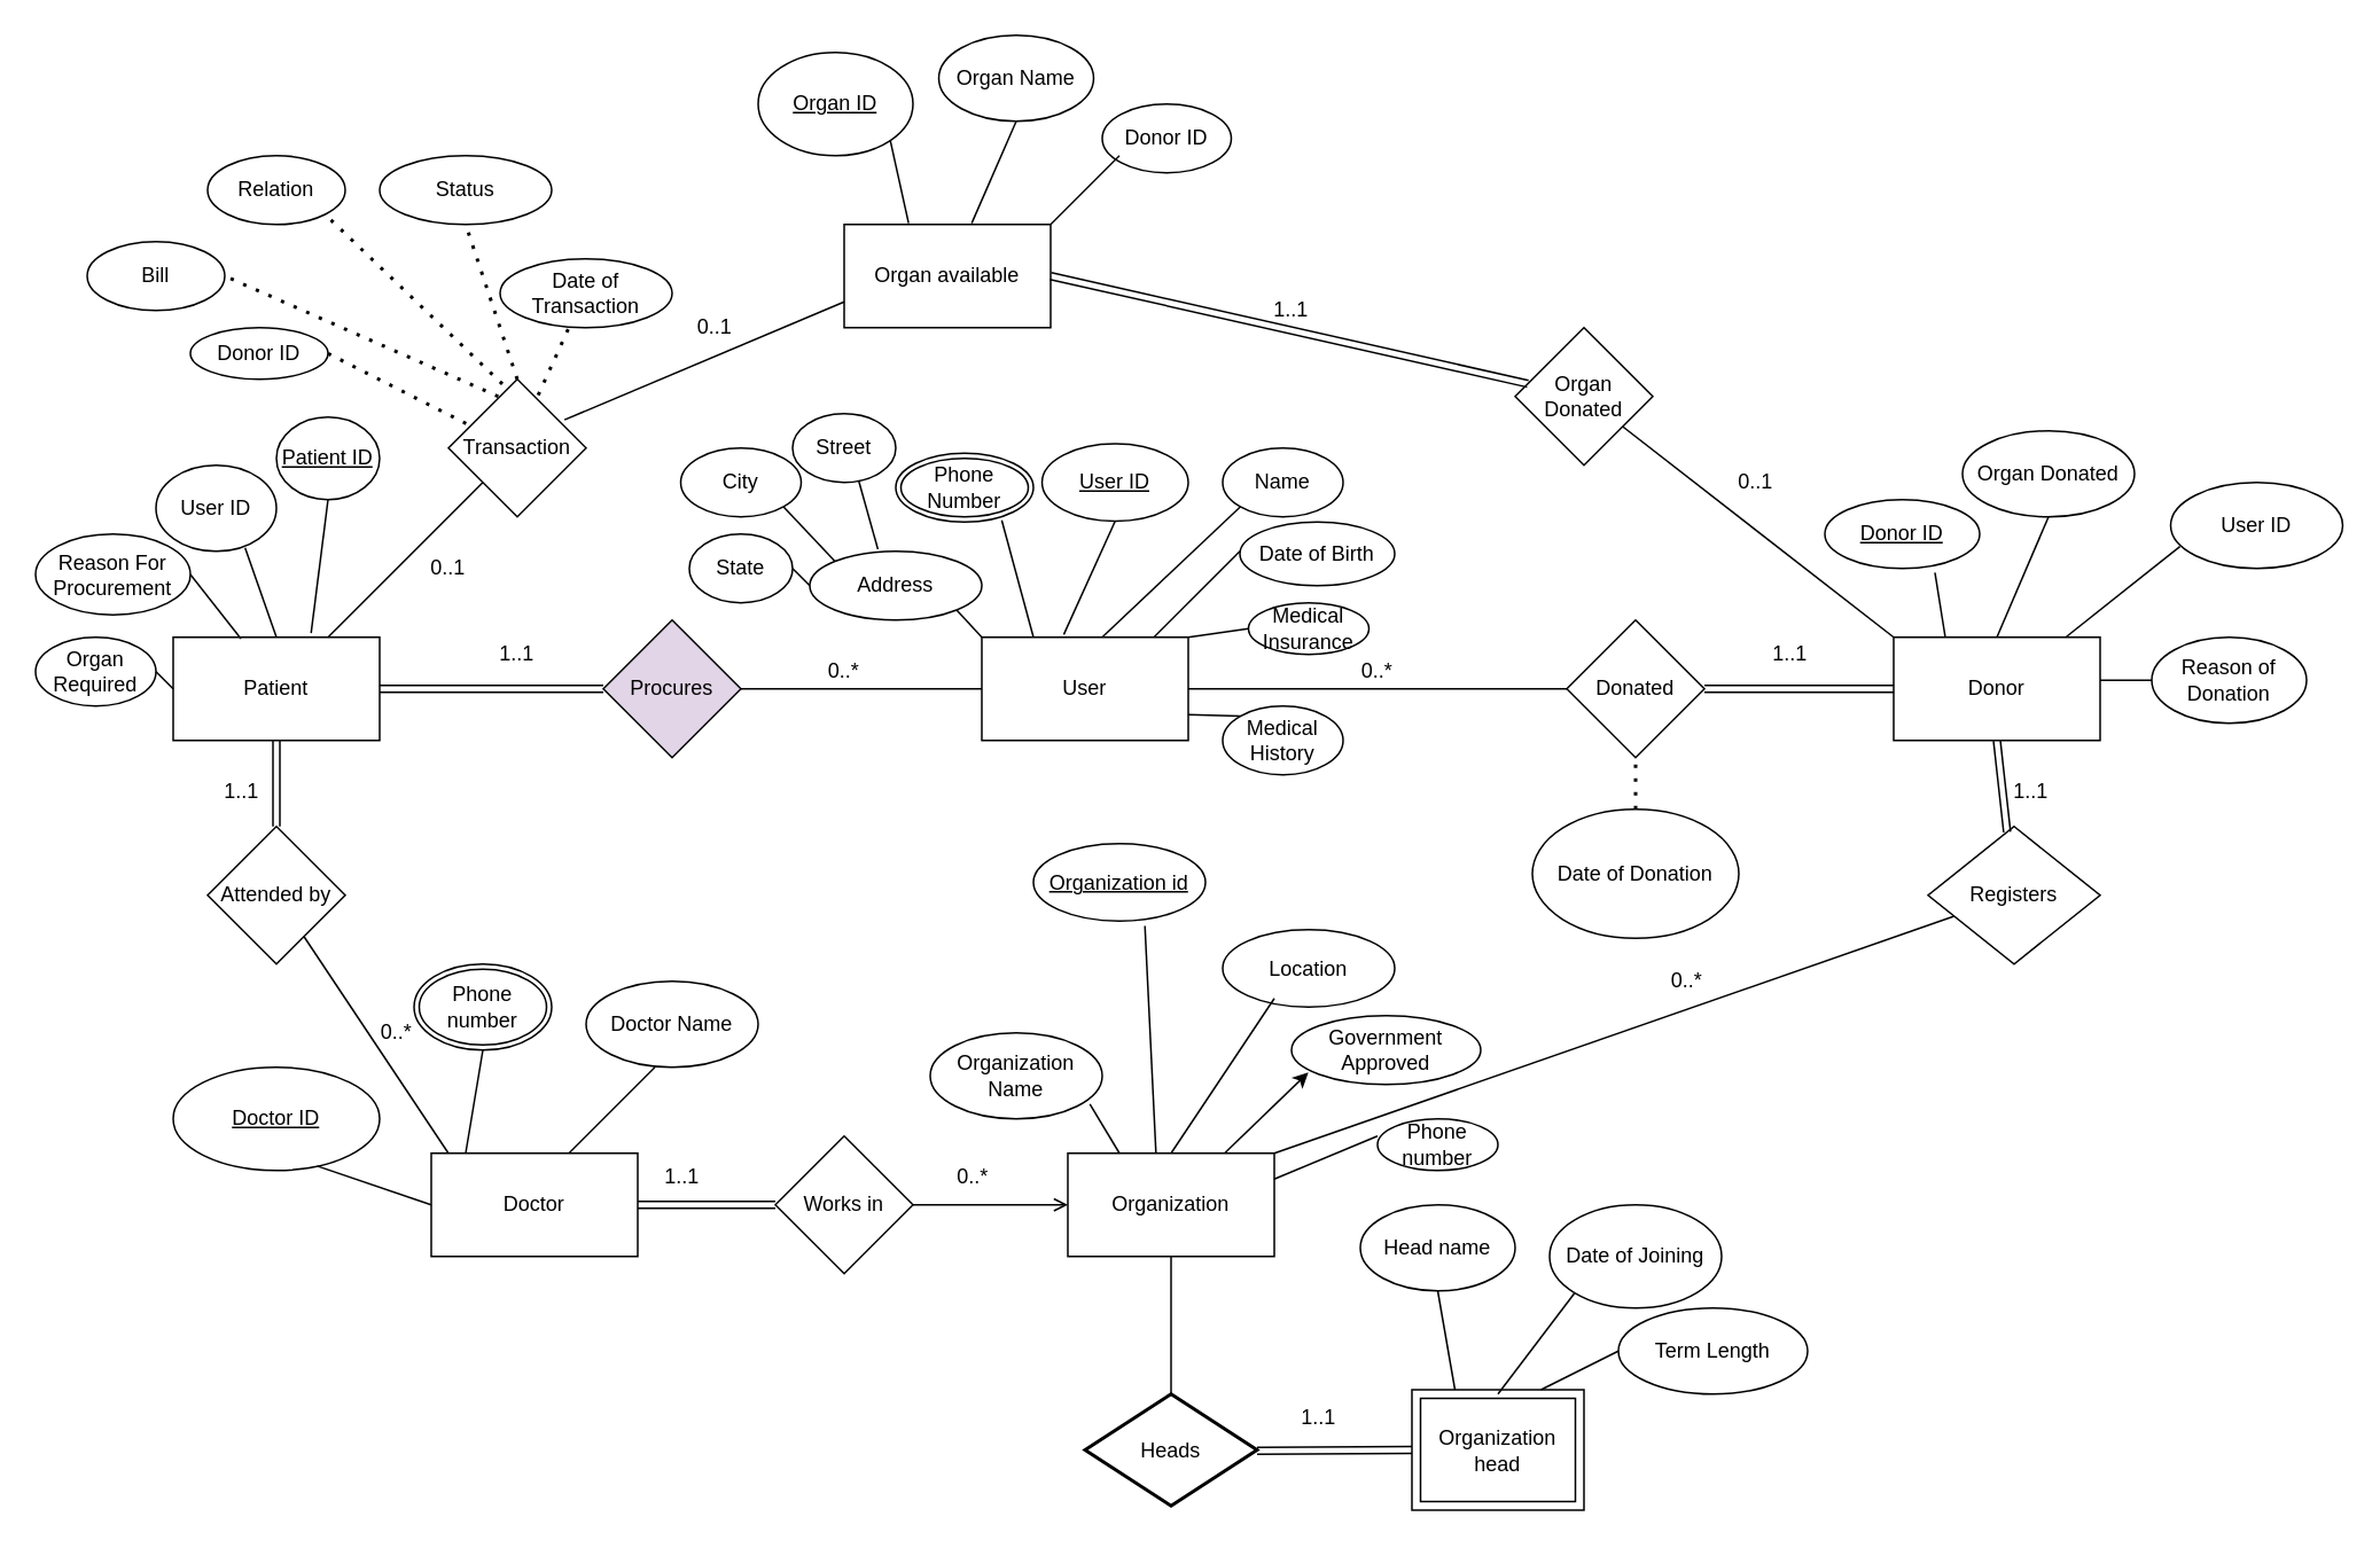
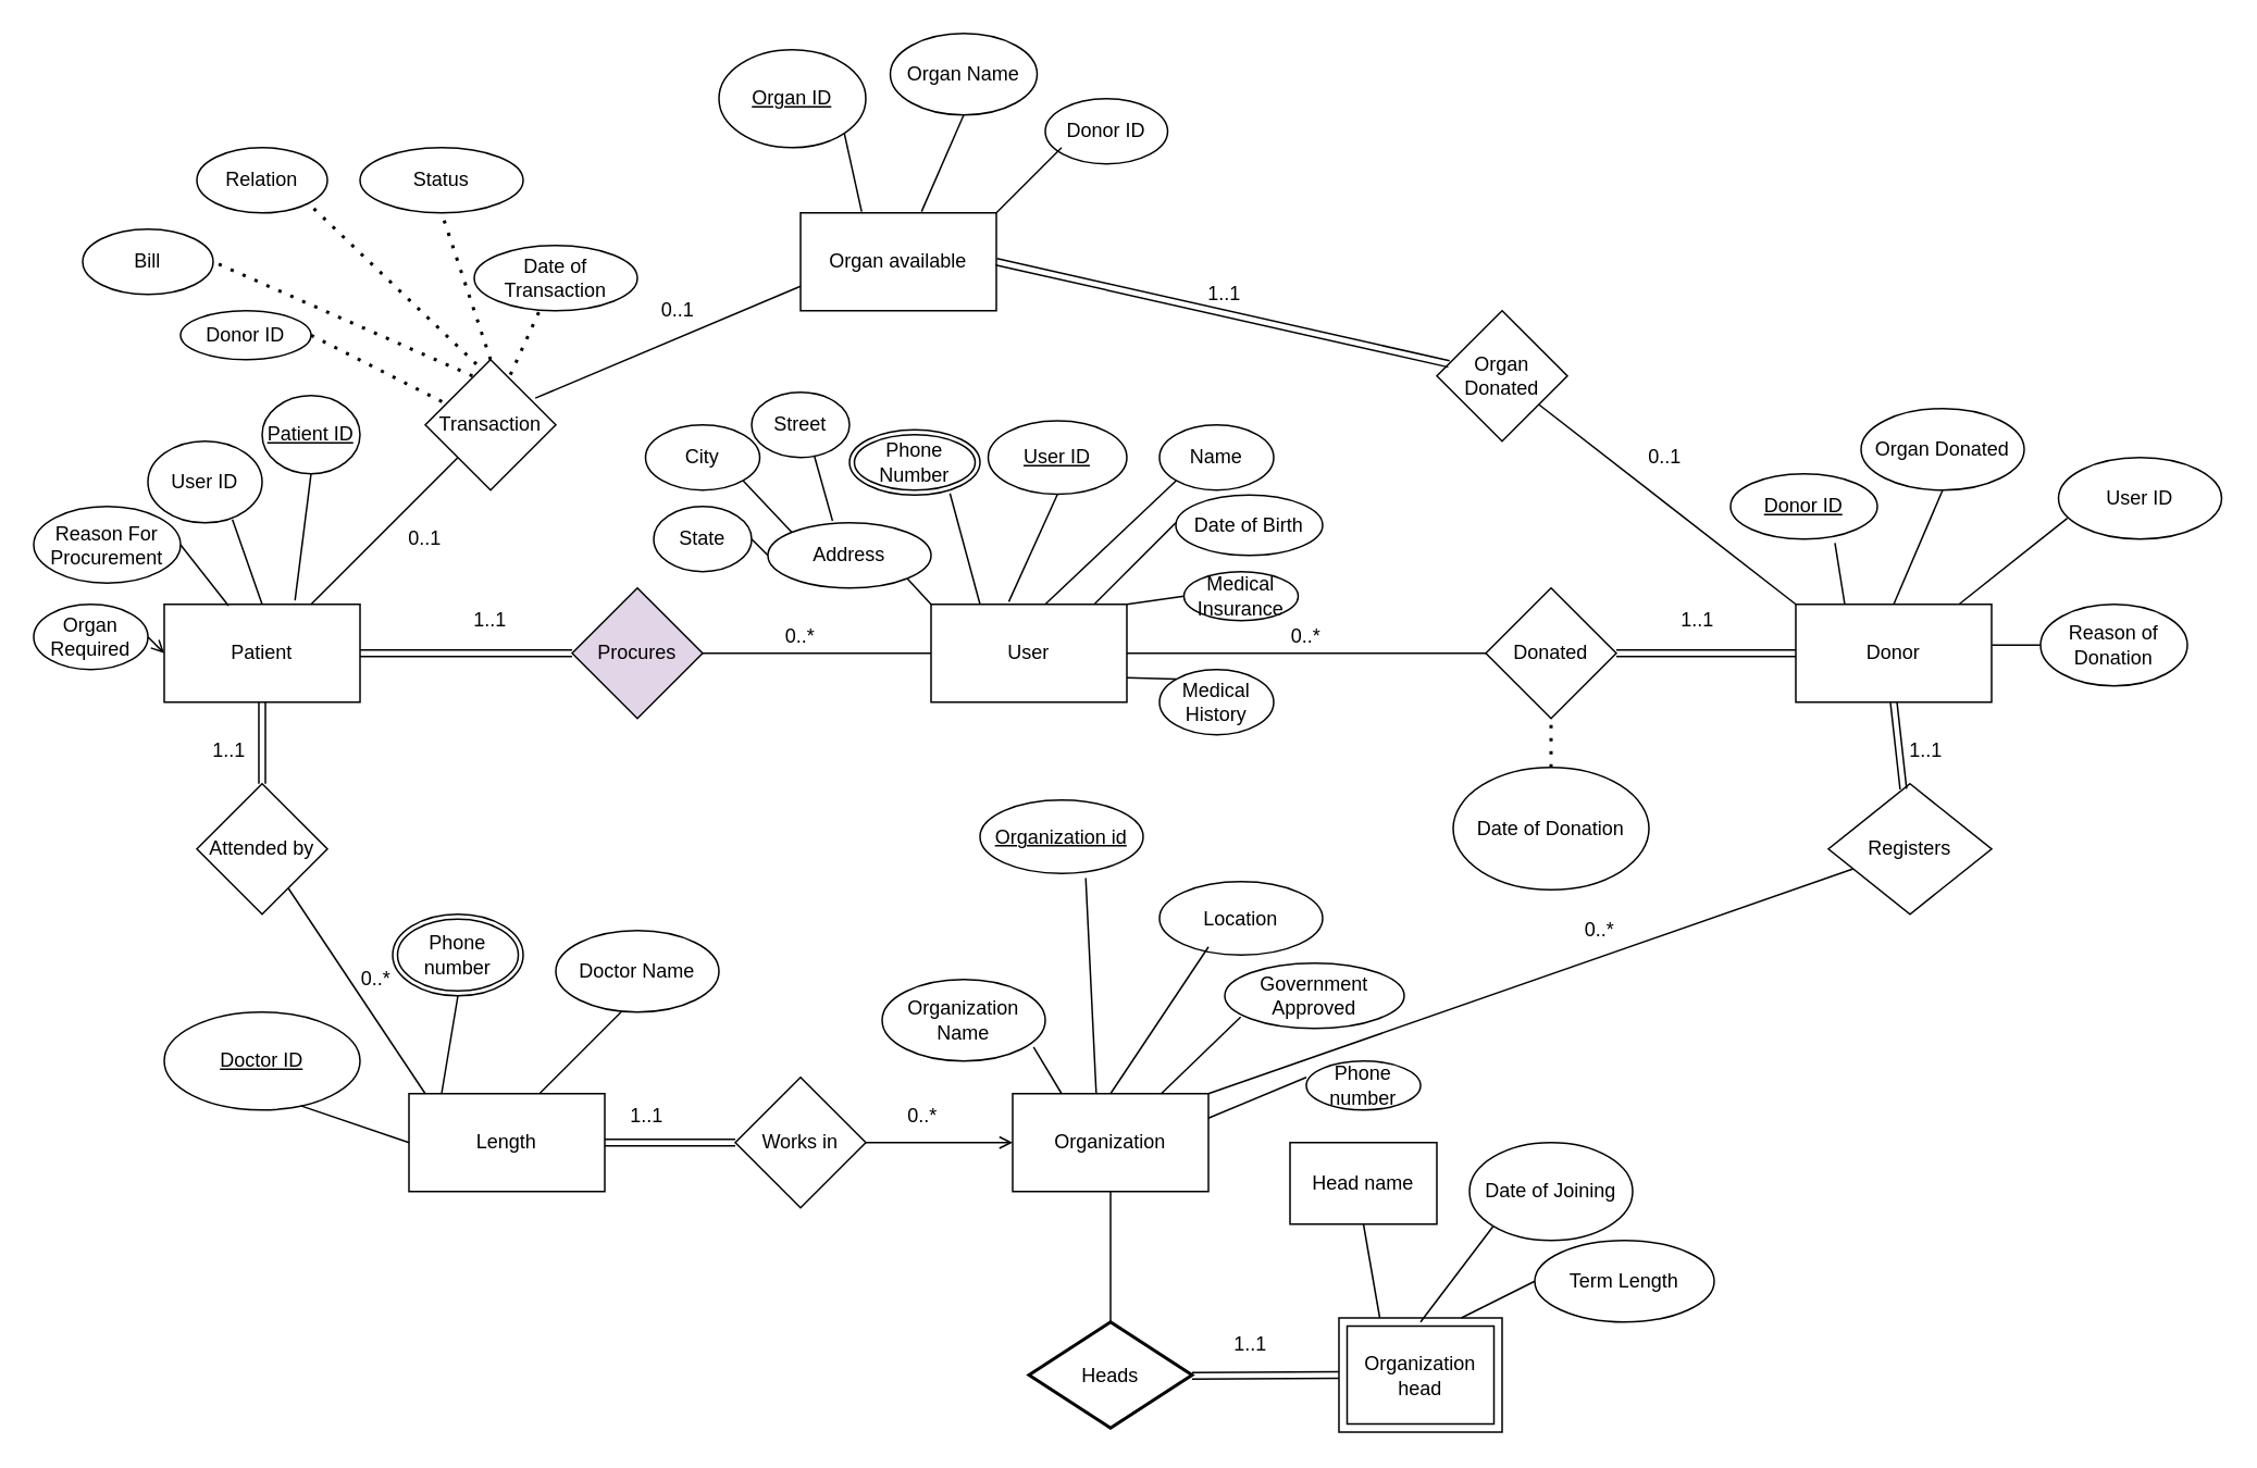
- <mxCell id="106" value="" style="endArrow=none;html=1;exitX=1;exitY=0.5;exitDx=0;exitDy=0;entryX=0;entryY=0.5;entryDx=0;entryDy=0;" edge="1" parent="1" source="102" target="39"><mxGeometry width="50" height="50" relative="1" as="geometry"><mxPoint x="80" y="430" as="sourcePoint" /><mxPoint x="130" y="380" as="targetPoint" /></mxGeometry></mxCell>
+ <mxCell id="106" value="" style="endArrow=open;html=1;exitX=1;exitY=0.5;exitDx=0;exitDy=0;entryX=0;entryY=0.5;entryDx=0;entryDy=0;" edge="1" parent="1" source="102" target="39"><mxGeometry width="50" height="50" relative="1" as="geometry"><mxPoint x="80" y="430" as="sourcePoint" /><mxPoint x="130" y="380" as="targetPoint" /></mxGeometry></mxCell>
- <mxCell id="29" value="" style="endArrow=classic;html=1;fontFamily=Helvetica;fontSize=11;fontColor=#000000;align=center;strokeColor=#000000;entryX=0.089;entryY=0.825;entryDx=0;entryDy=0;entryPerimeter=0;" edge="1" parent="1" source="4" target="24"><mxGeometry width="50" height="50" relative="1" as="geometry"><mxPoint x="720" y="680" as="sourcePoint" /><mxPoint x="770" y="620" as="targetPoint" /></mxGeometry></mxCell>
+ <mxCell id="29" value="" style="endArrow=none;html=1;fontFamily=Helvetica;fontSize=11;fontColor=#000000;align=center;strokeColor=#000000;entryX=0.089;entryY=0.825;entryDx=0;entryDy=0;entryPerimeter=0;" edge="1" parent="1" source="4" target="24"><mxGeometry width="50" height="50" relative="1" as="geometry"><mxPoint x="720" y="680" as="sourcePoint" /><mxPoint x="770" y="620" as="targetPoint" /></mxGeometry></mxCell>
- <mxCell id="2" value="Doctor" style="rounded=0;whiteSpace=wrap;html=1;" vertex="1" parent="1"><mxGeometry x="250" y="670" width="120" height="60" as="geometry" /></mxCell>
+ <mxCell id="2" value="Length" style="rounded=0;whiteSpace=wrap;html=1;" vertex="1" parent="1"><mxGeometry x="250" y="670" width="120" height="60" as="geometry" /></mxCell>
- <mxCell id="16" value="Head name" style="ellipse;whiteSpace=wrap;html=1;" vertex="1" parent="1"><mxGeometry x="790" y="700" width="90" height="50" as="geometry" /></mxCell>
+ <mxCell id="16" value="Head name" style="whiteSpace=wrap;html=1;rounded=0;" vertex="1" parent="1"><mxGeometry x="790" y="700" width="90" height="50" as="geometry" /></mxCell>
